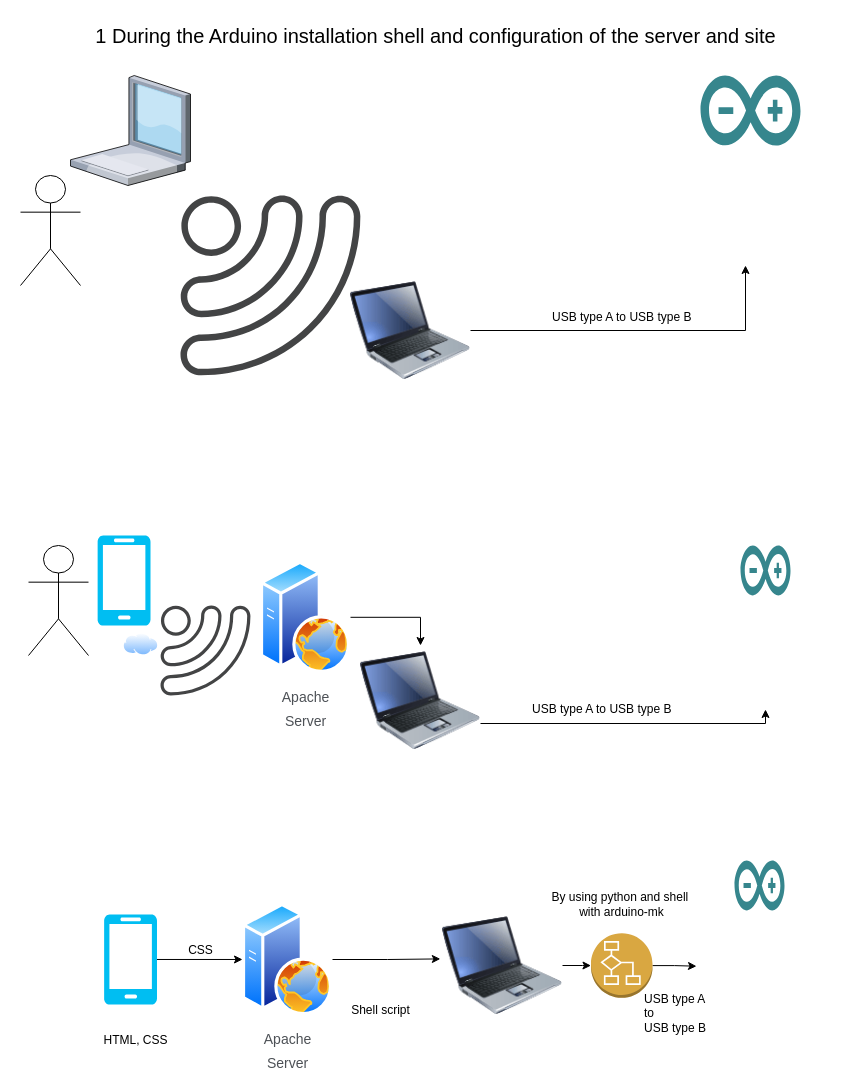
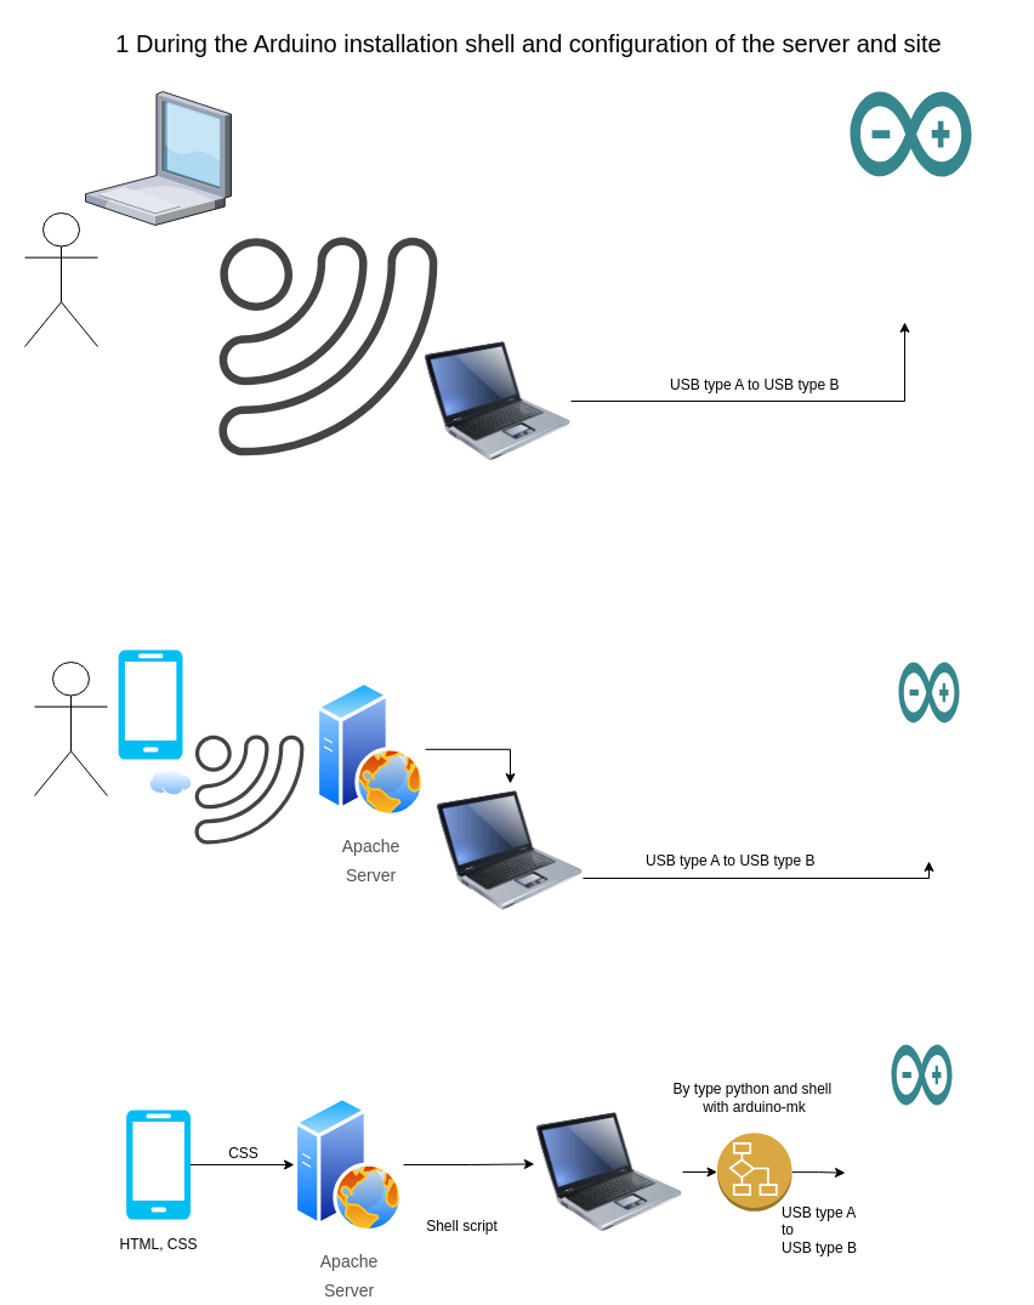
- <mxCell id="37" value="By using python and shell&amp;nbsp;&lt;br&gt;with&amp;nbsp;arduino-mk" style="text;html=1;align=center;verticalAlign=middle;resizable=0;points=[];autosize=1;strokeColor=none;fillColor=none;" vertex="1" parent="1"><mxGeometry x="541.25" y="888.98" width="160" height="30" as="geometry" /></mxCell>
+ <mxCell id="37" value="By type python and shell&amp;nbsp;&lt;br&gt;with&amp;nbsp;arduino-mk" style="text;html=1;align=center;verticalAlign=middle;resizable=0;points=[];autosize=1;strokeColor=none;fillColor=none;" vertex="1" parent="1"><mxGeometry x="541.25" y="888.98" width="160" height="30" as="geometry" /></mxCell>
- <mxCell id="32" value="HTML, CSS" style="text;html=1;align=center;verticalAlign=middle;resizable=0;points=[];autosize=1;strokeColor=none;fillColor=none;" vertex="1" parent="1"><mxGeometry x="95" y="1030" width="80" height="20" as="geometry" /></mxCell>
+ <mxCell id="32" value="HTML, CSS" style="text;html=1;align=center;verticalAlign=middle;resizable=0;points=[];autosize=1;strokeColor=none;fillColor=none;" vertex="1" parent="1"><mxGeometry x="90" y="1015" width="80" height="20" as="geometry" /></mxCell>
